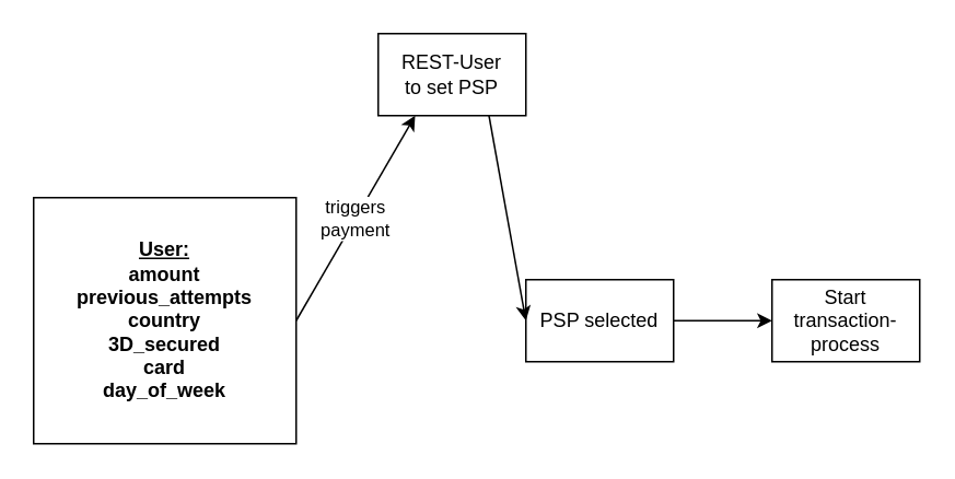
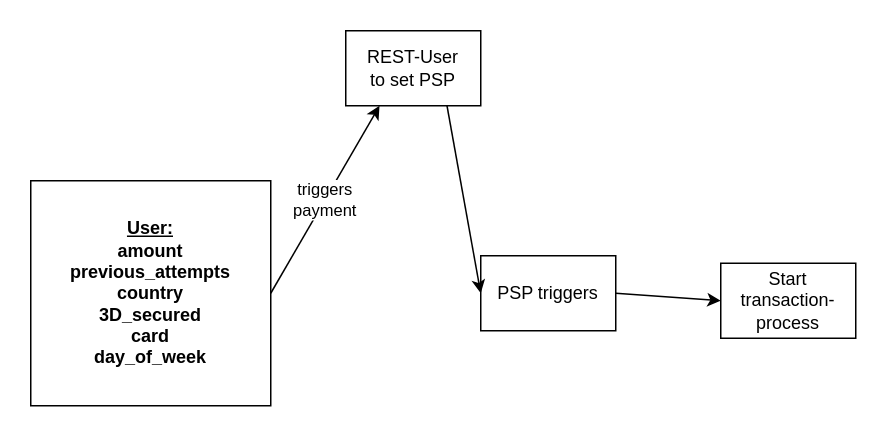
- <mxCell id="5" value="PSP selected" style="rounded=0;whiteSpace=wrap;html=1;" vertex="1" parent="1"><mxGeometry x="320" y="170" width="90" height="50" as="geometry" /></mxCell>
+ <mxCell id="5" value="PSP triggers" style="rounded=0;whiteSpace=wrap;html=1;" vertex="1" parent="1"><mxGeometry x="320" y="170" width="90" height="50" as="geometry" /></mxCell>
- <mxCell id="6" value="Start transaction-process" style="rounded=0;whiteSpace=wrap;html=1;" vertex="1" parent="1"><mxGeometry x="470" y="170" width="90" height="50" as="geometry" /></mxCell>
+ <mxCell id="6" value="Start transaction-process" style="rounded=0;whiteSpace=wrap;html=1;" vertex="1" parent="1"><mxGeometry x="480" y="175" width="90" height="50" as="geometry" /></mxCell>
